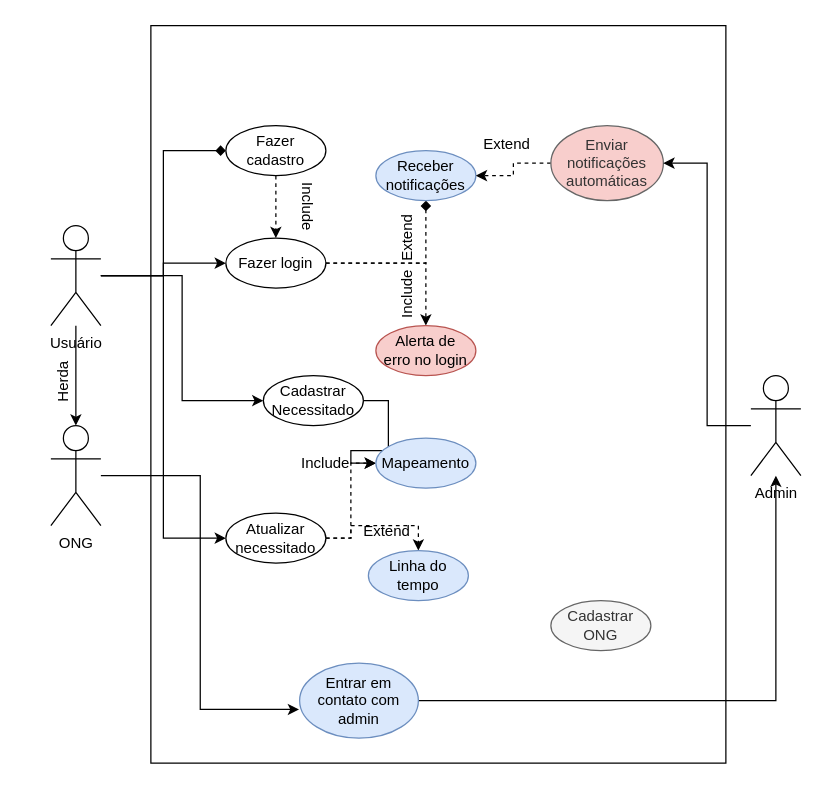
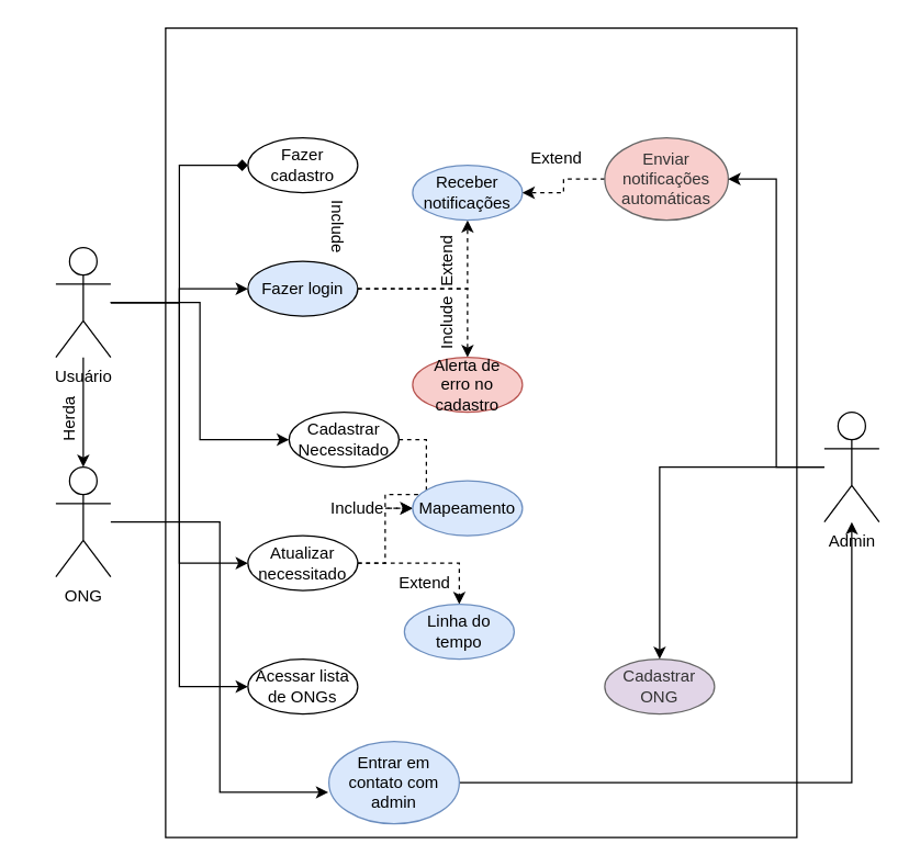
- <mxCell id="5" value="" style="edgeStyle=orthogonalEdgeStyle;rounded=0;orthogonalLoop=1;jettySize=auto;html=1;dashed=1;" parent="1" source="6" target="9" edge="1"><mxGeometry relative="1" as="geometry" /></mxCell>
- <mxCell id="7" value="" style="edgeStyle=orthogonalEdgeStyle;rounded=0;orthogonalLoop=1;jettySize=auto;html=1;dashed=1;endArrow=diamond;" parent="1" source="9" target="11" edge="1"><mxGeometry relative="1" as="geometry" /></mxCell>
+ <mxCell id="7" value="" style="edgeStyle=orthogonalEdgeStyle;rounded=0;orthogonalLoop=1;jettySize=auto;html=1;dashed=1;" parent="1" source="9" target="11" edge="1"><mxGeometry relative="1" as="geometry" /></mxCell>
- <mxCell id="9" value="Fazer login" style="ellipse;whiteSpace=wrap;html=1;" parent="1" vertex="1"><mxGeometry x="180" y="190" width="80" height="40" as="geometry" /></mxCell>
+ <mxCell id="9" value="Fazer login" style="ellipse;whiteSpace=wrap;html=1;fillColor=#dae8fc;" parent="1" vertex="1"><mxGeometry x="180" y="190" width="80" height="40" as="geometry" /></mxCell>
- <mxCell id="13" value="Alerta de erro&amp;nbsp;no login" style="ellipse;whiteSpace=wrap;html=1;fillColor=#f8cecc;strokeColor=#b85450;" parent="1" vertex="1"><mxGeometry x="300" y="260" width="80" height="40" as="geometry" /></mxCell>
+ <mxCell id="13" value="Alerta de erro&amp;nbsp;no cadastro" style="ellipse;whiteSpace=wrap;html=1;fillColor=#f8cecc;strokeColor=#b85450;" parent="1" vertex="1"><mxGeometry x="300" y="260" width="80" height="40" as="geometry" /></mxCell>
- <mxCell id="15" style="edgeStyle=orthogonalEdgeStyle;rounded=0;orthogonalLoop=1;jettySize=auto;html=1;entryX=0;entryY=0.5;entryDx=0;entryDy=0;dashed=0;" edge="1" parent="1" source="16" target="21"><mxGeometry relative="1" as="geometry" /></mxCell>
+ <mxCell id="15" style="edgeStyle=orthogonalEdgeStyle;rounded=0;orthogonalLoop=1;jettySize=auto;html=1;entryX=0;entryY=0.5;entryDx=0;entryDy=0;dashed=1;" edge="1" parent="1" source="16" target="21"><mxGeometry relative="1" as="geometry" /></mxCell>
+ <mxCell id="29" style="edgeStyle=orthogonalEdgeStyle;rounded=0;orthogonalLoop=1;jettySize=auto;html=1;entryX=0.5;entryY=0;entryDx=0;entryDy=0;" edge="1" parent="1" source="31" target="32"><mxGeometry relative="1" as="geometry" /></mxCell>
- <mxCell id="19" value="Atualizar necessitado" style="ellipse;whiteSpace=wrap;html=1;" parent="1" vertex="1"><mxGeometry x="180" y="410" width="80" height="40" as="geometry" /></mxCell>
+ <mxCell id="19" value="Atualizar necessitado" style="ellipse;whiteSpace=wrap;html=1;" parent="1" vertex="1"><mxGeometry x="180" y="390" width="80" height="40" as="geometry" /></mxCell>
+ <mxCell id="37" style="edgeStyle=orthogonalEdgeStyle;rounded=0;orthogonalLoop=1;jettySize=auto;html=1;entryX=0;entryY=0.5;entryDx=0;entryDy=0;" parent="1" source="3" target="28" edge="1"><mxGeometry relative="1" as="geometry" /></mxCell>
+ <mxCell id="28" value="Acessar lista de ONGs" style="ellipse;whiteSpace=wrap;html=1;" parent="1" vertex="1"><mxGeometry x="180" y="480" width="80" height="40" as="geometry" /></mxCell>
- <mxCell id="32" value="Cadastrar ONG" style="ellipse;whiteSpace=wrap;html=1;fillColor=#f5f5f5;fontColor=#333333;strokeColor=#666666;" parent="1" vertex="1"><mxGeometry x="440" y="480" width="80" height="40" as="geometry" /></mxCell>
+ <mxCell id="32" value="Cadastrar ONG" style="ellipse;whiteSpace=wrap;html=1;fillColor=#e1d5e7;fontColor=#333333;strokeColor=#666666;" parent="1" vertex="1"><mxGeometry x="440" y="480" width="80" height="40" as="geometry" /></mxCell>
- <mxCell id="27" value="Entrar em contato com admin" style="ellipse;whiteSpace=wrap;html=1;fillColor=#dae8fc;strokeColor=#6c8ebf;" parent="1" vertex="1"><mxGeometry x="239" y="530" width="95" height="60" as="geometry" /></mxCell>
+ <mxCell id="27" value="Entrar em contato com admin" style="ellipse;whiteSpace=wrap;html=1;fillColor=#dae8fc;strokeColor=#6c8ebf;" parent="1" vertex="1"><mxGeometry x="239" y="540" width="95" height="60" as="geometry" /></mxCell>
